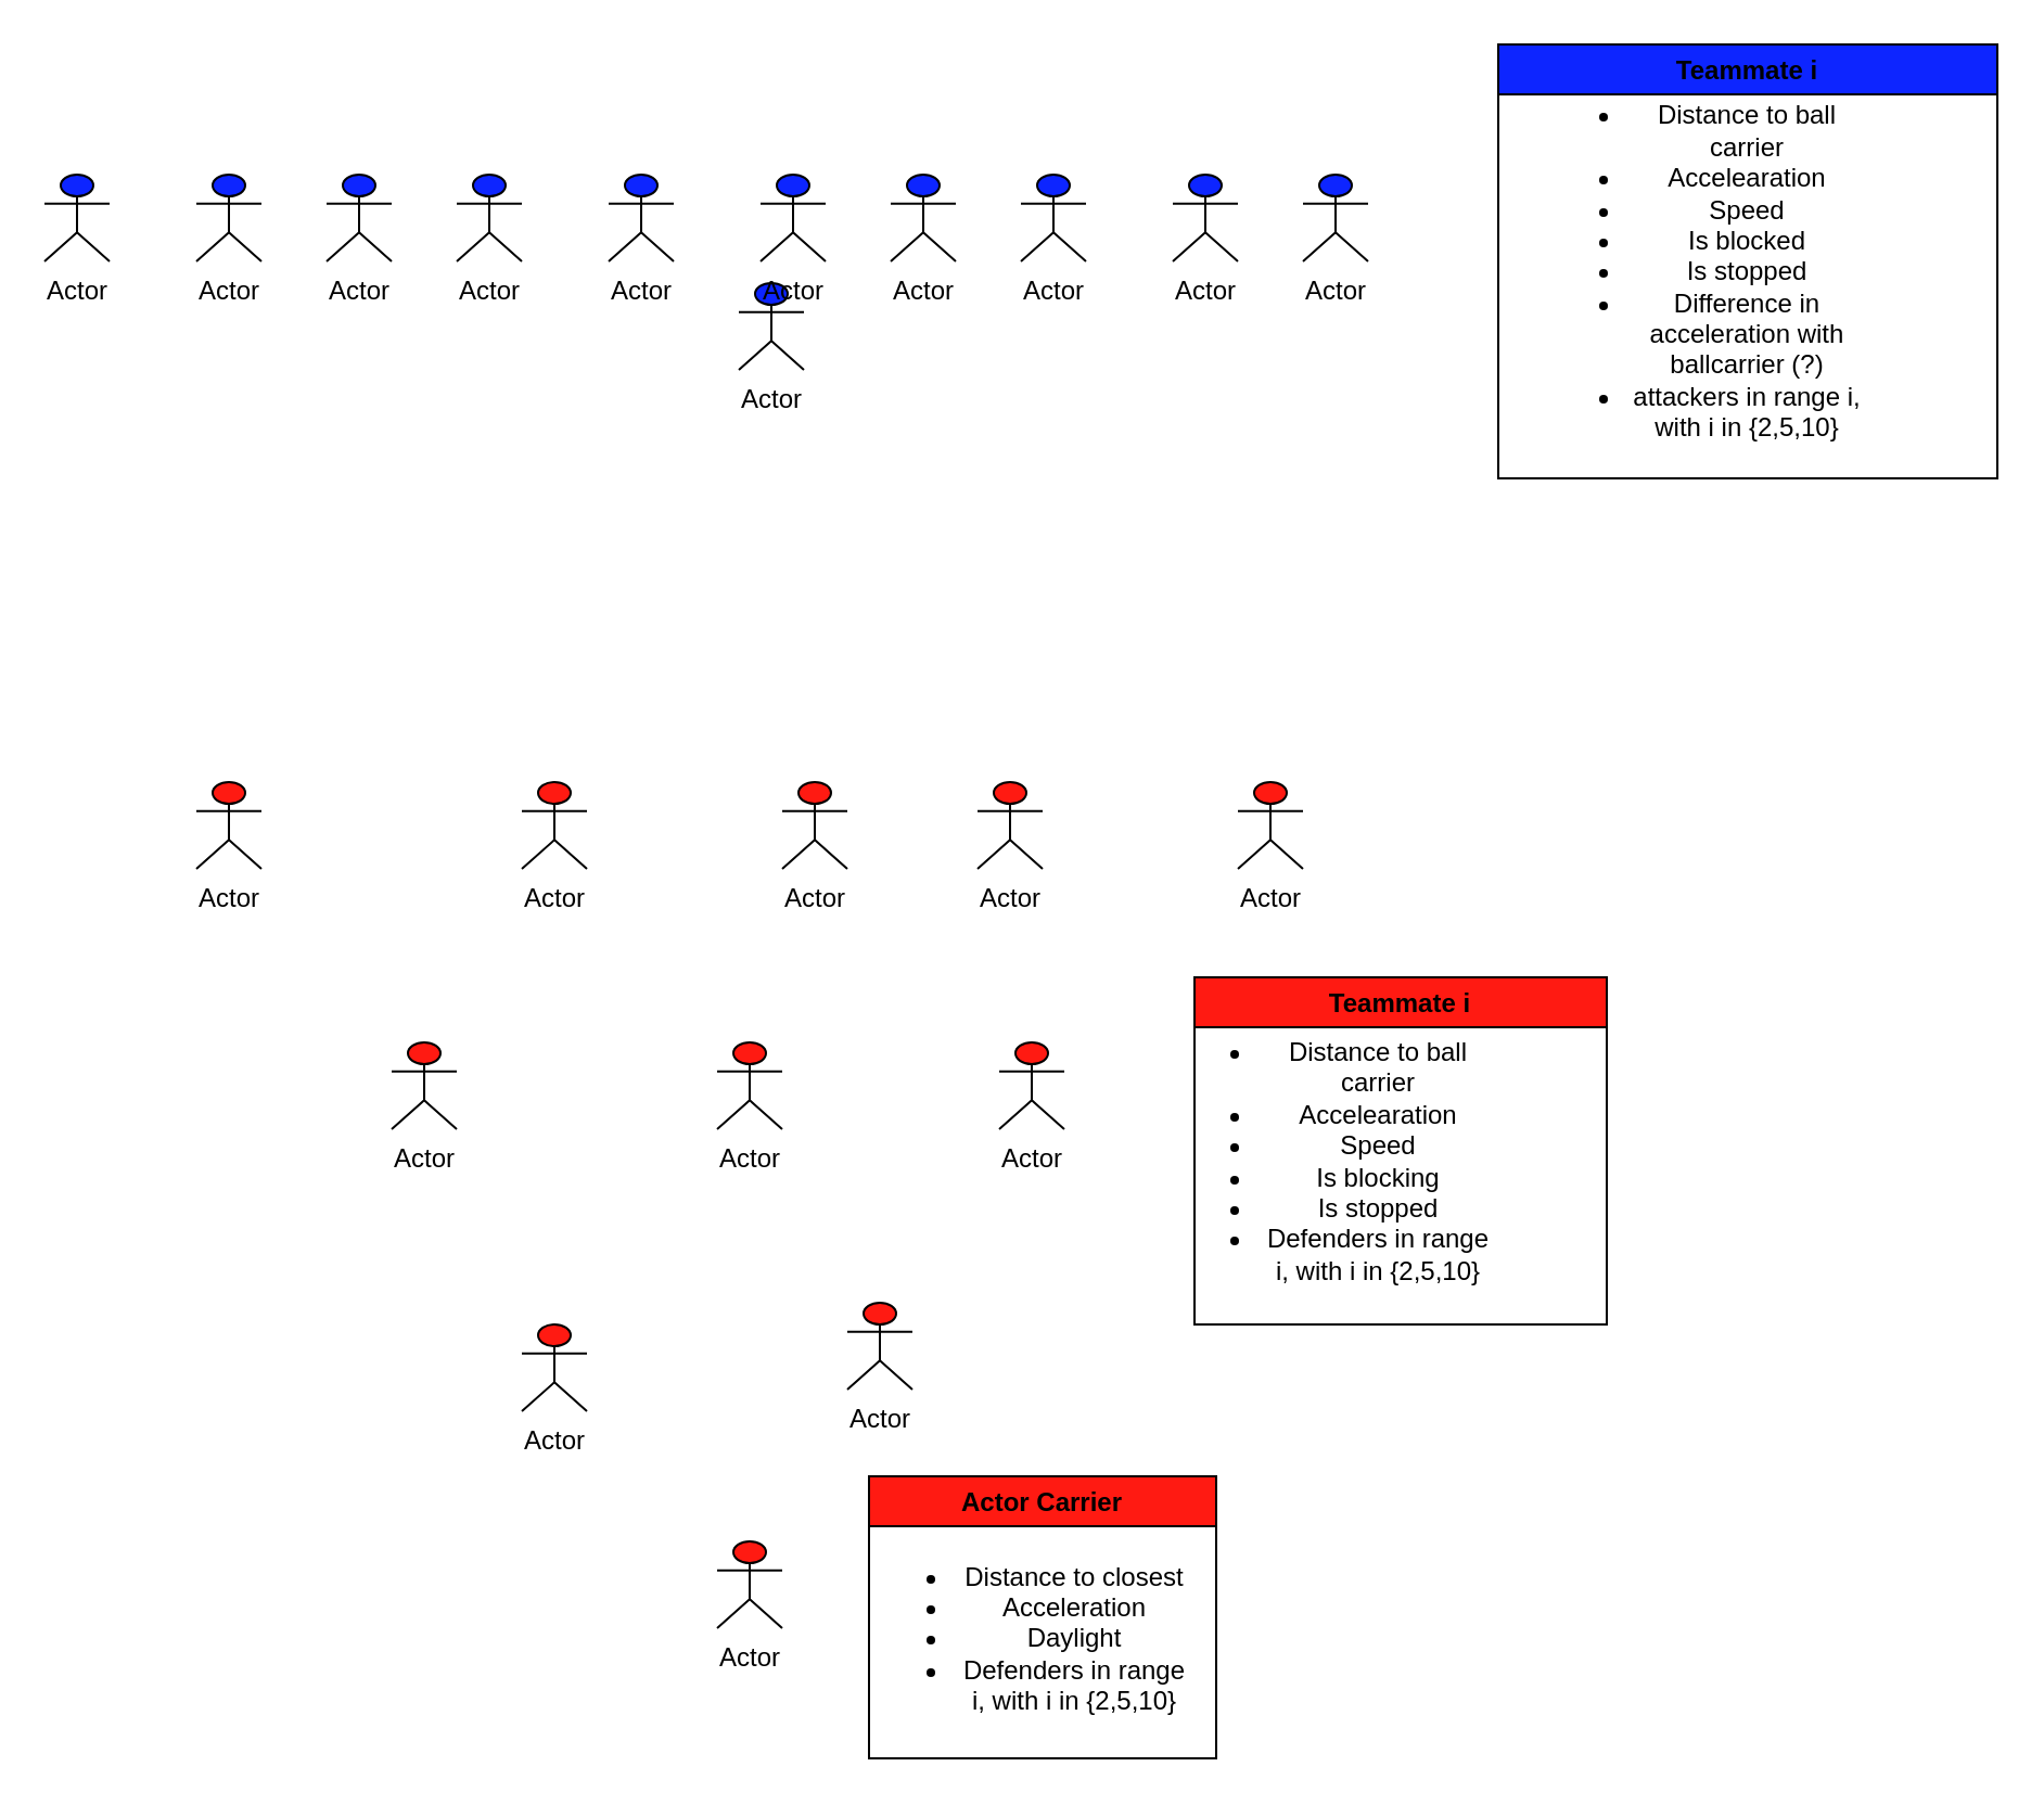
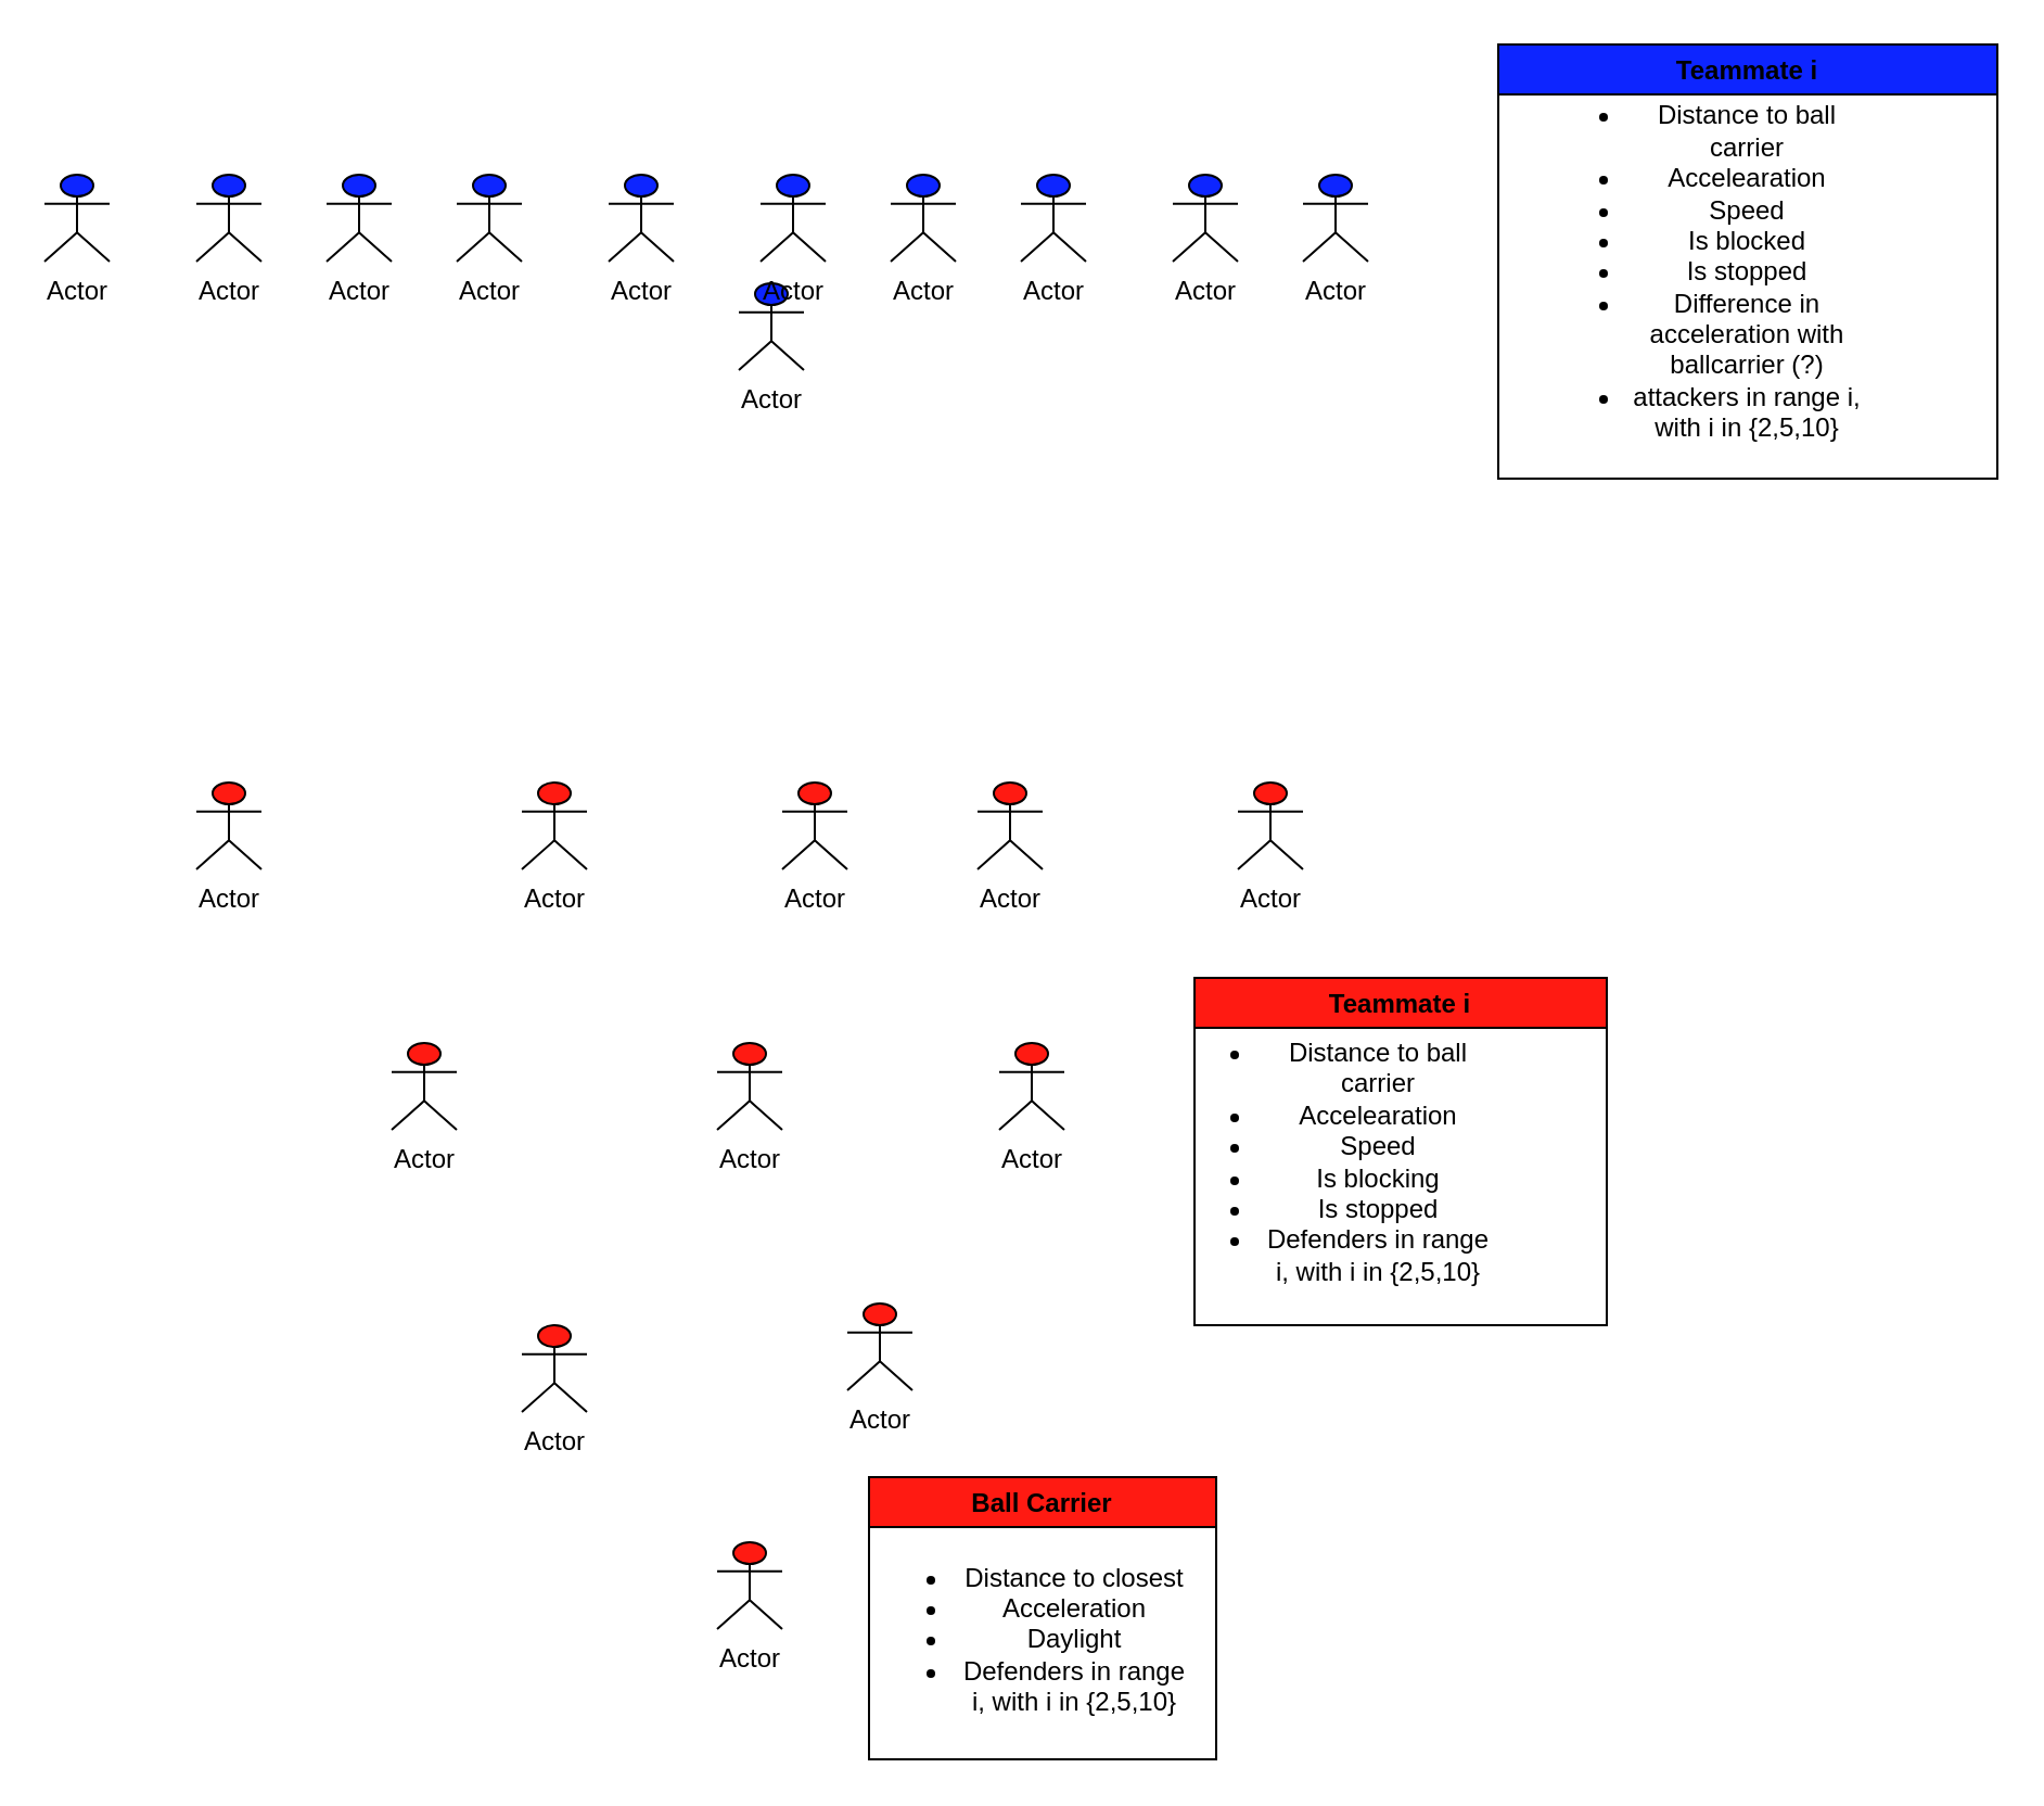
- <mxCell id="24" value="Actor Carrier" style="swimlane;fillColor=#FF1A12;" vertex="1" parent="1"><mxGeometry x="400" y="680" width="160" height="130" as="geometry" /></mxCell>
+ <mxCell id="24" value="Ball Carrier" style="swimlane;fillColor=#FF1A12;" vertex="1" parent="1"><mxGeometry x="400" y="680" width="160" height="130" as="geometry" /></mxCell>
